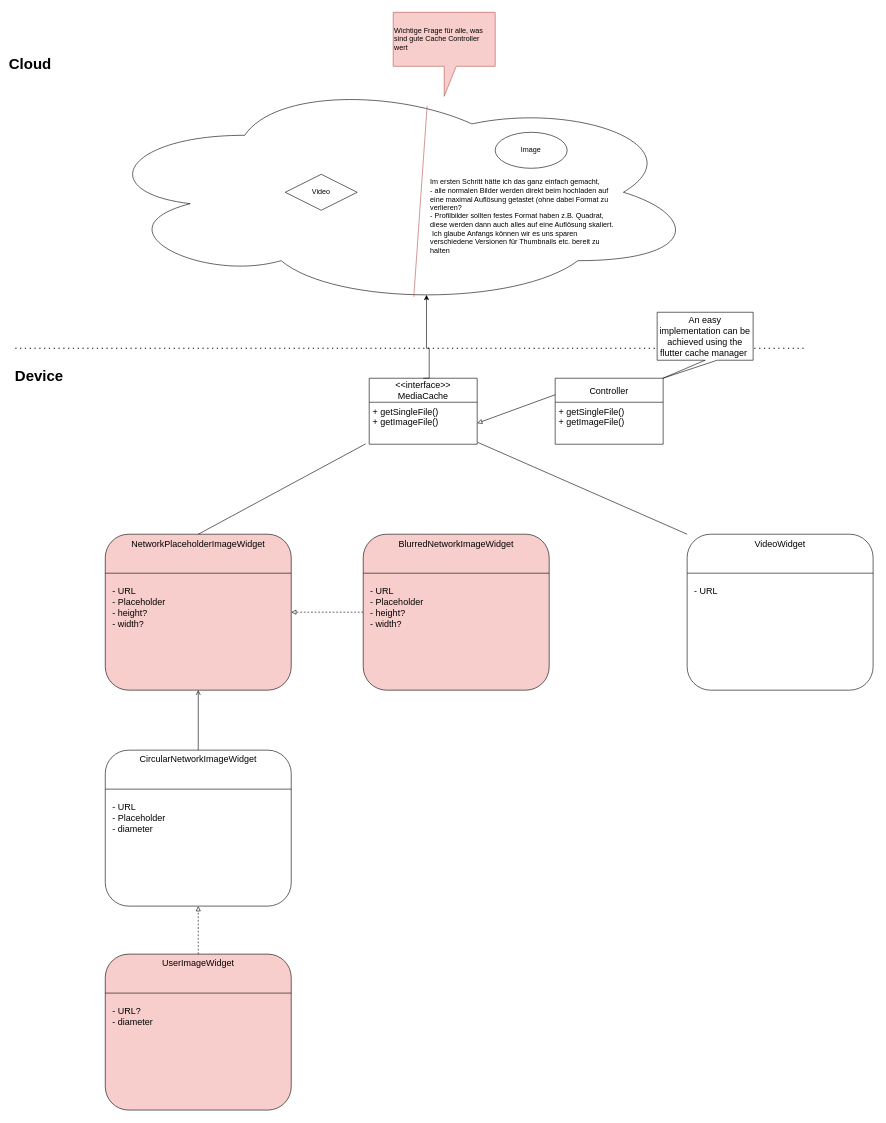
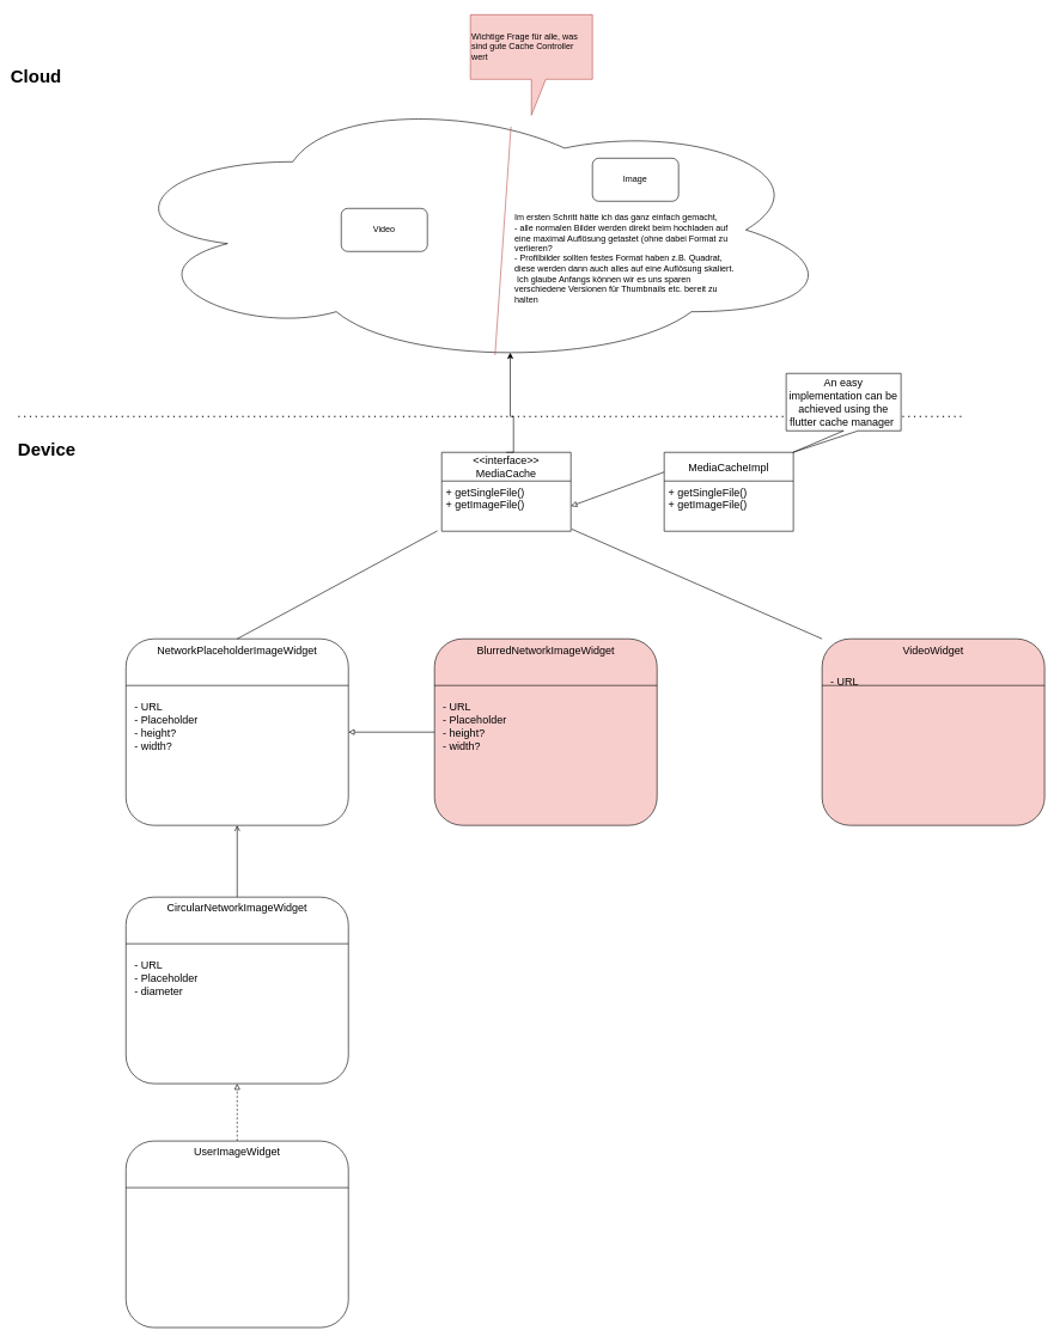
- <mxCell id="5" value="Image" style="ellipse;whiteSpace=wrap;html=1;" parent="1" vertex="1"><mxGeometry x="825" y="220" width="120" height="60" as="geometry" /></mxCell>
+ <mxCell id="5" value="Image" style="rounded=1;whiteSpace=wrap;html=1;" parent="1" vertex="1"><mxGeometry x="825" y="220" width="120" height="60" as="geometry" /></mxCell>
- <mxCell id="4" value="Video" style="rhombus;whiteSpace=wrap;html=1;" parent="1" vertex="1"><mxGeometry x="475" y="290" width="120" height="60" as="geometry" /></mxCell>
+ <mxCell id="4" value="Video" style="rounded=1;whiteSpace=wrap;html=1;" parent="1" vertex="1"><mxGeometry x="475" y="290" width="120" height="60" as="geometry" /></mxCell>
- <mxCell id="14" value="Controller" style="swimlane;fontStyle=0;childLayout=stackLayout;horizontal=1;startSize=40;fillColor=none;horizontalStack=0;resizeParent=1;resizeParentMax=0;resizeLast=0;collapsible=1;marginBottom=0;fontSize=15;align=center;" parent="1" vertex="1"><mxGeometry x="925" y="630" width="180" height="110" as="geometry" /></mxCell>
+ <mxCell id="14" value="MediaCacheImpl" style="swimlane;fontStyle=0;childLayout=stackLayout;horizontal=1;startSize=40;fillColor=none;horizontalStack=0;resizeParent=1;resizeParentMax=0;resizeLast=0;collapsible=1;marginBottom=0;fontSize=15;align=center;" parent="1" vertex="1"><mxGeometry x="925" y="630" width="180" height="110" as="geometry" /></mxCell>
- <mxCell id="36" value="- URL&lt;br&gt;" style="text;html=1;strokeColor=none;fillColor=none;align=left;verticalAlign=top;whiteSpace=wrap;rounded=0;fontSize=15;" parent="1" vertex="1"><mxGeometry x="1155" y="970" width="290" height="70" as="geometry" /></mxCell>
+ <mxCell id="36" value="- URL&lt;br&gt;" style="text;html=1;strokeColor=none;fillColor=none;align=left;verticalAlign=top;whiteSpace=wrap;rounded=0;fontSize=15;" parent="1" vertex="1"><mxGeometry x="1155" y="935" width="290" height="70" as="geometry" /></mxCell>
- <mxCell id="18" value="NetworkPlaceholderImageWidget" style="rounded=1;whiteSpace=wrap;html=1;fontSize=15;align=center;horizontal=1;verticalAlign=top;fillColor=#f8cecc;" parent="1" vertex="1"><mxGeometry x="175" y="890" width="310" height="260" as="geometry" /></mxCell>
+ <mxCell id="18" value="NetworkPlaceholderImageWidget" style="rounded=1;whiteSpace=wrap;html=1;fontSize=15;align=center;horizontal=1;verticalAlign=top;" parent="1" vertex="1"><mxGeometry x="175" y="890" width="310" height="260" as="geometry" /></mxCell>
- <mxCell id="21" style="edgeStyle=orthogonalEdgeStyle;rounded=0;orthogonalLoop=1;jettySize=auto;html=1;exitX=0;exitY=0.5;exitDx=0;exitDy=0;entryX=1;entryY=0.5;entryDx=0;entryDy=0;fontSize=15;endArrow=block;endFill=0;dashed=1;" parent="1" source="22" target="18" edge="1"><mxGeometry relative="1" as="geometry" /></mxCell>
+ <mxCell id="21" style="edgeStyle=orthogonalEdgeStyle;rounded=0;orthogonalLoop=1;jettySize=auto;html=1;exitX=0;exitY=0.5;exitDx=0;exitDy=0;entryX=1;entryY=0.5;entryDx=0;entryDy=0;fontSize=15;endArrow=block;endFill=0;" parent="1" source="22" target="18" edge="1"><mxGeometry relative="1" as="geometry" /></mxCell>
- <mxCell id="34" value="VideoWidget" style="rounded=1;whiteSpace=wrap;html=1;fontSize=15;align=center;horizontal=1;verticalAlign=top;" parent="1" vertex="1"><mxGeometry x="1145" y="890" width="310" height="260" as="geometry" /></mxCell>
+ <mxCell id="34" value="VideoWidget" style="rounded=1;whiteSpace=wrap;html=1;fontSize=15;align=center;horizontal=1;verticalAlign=top;fillColor=#f8cecc;" parent="1" vertex="1"><mxGeometry x="1145" y="890" width="310" height="260" as="geometry" /></mxCell>
- <mxCell id="32" value="- URL?&lt;br&gt;- diameter" style="text;html=1;strokeColor=none;fillColor=none;align=left;verticalAlign=top;whiteSpace=wrap;rounded=0;fontSize=15;" parent="1" vertex="1"><mxGeometry x="185" y="1670" width="290" height="70" as="geometry" /></mxCell>
- <mxCell id="30" value="UserImageWidget" style="rounded=1;whiteSpace=wrap;html=1;fontSize=15;align=center;horizontal=1;verticalAlign=top;fillColor=#f8cecc;" parent="1" vertex="1"><mxGeometry x="175" y="1590" width="310" height="260" as="geometry" /></mxCell>
+ <mxCell id="30" value="UserImageWidget" style="rounded=1;whiteSpace=wrap;html=1;fontSize=15;align=center;horizontal=1;verticalAlign=top;" parent="1" vertex="1"><mxGeometry x="175" y="1590" width="310" height="260" as="geometry" /></mxCell>
